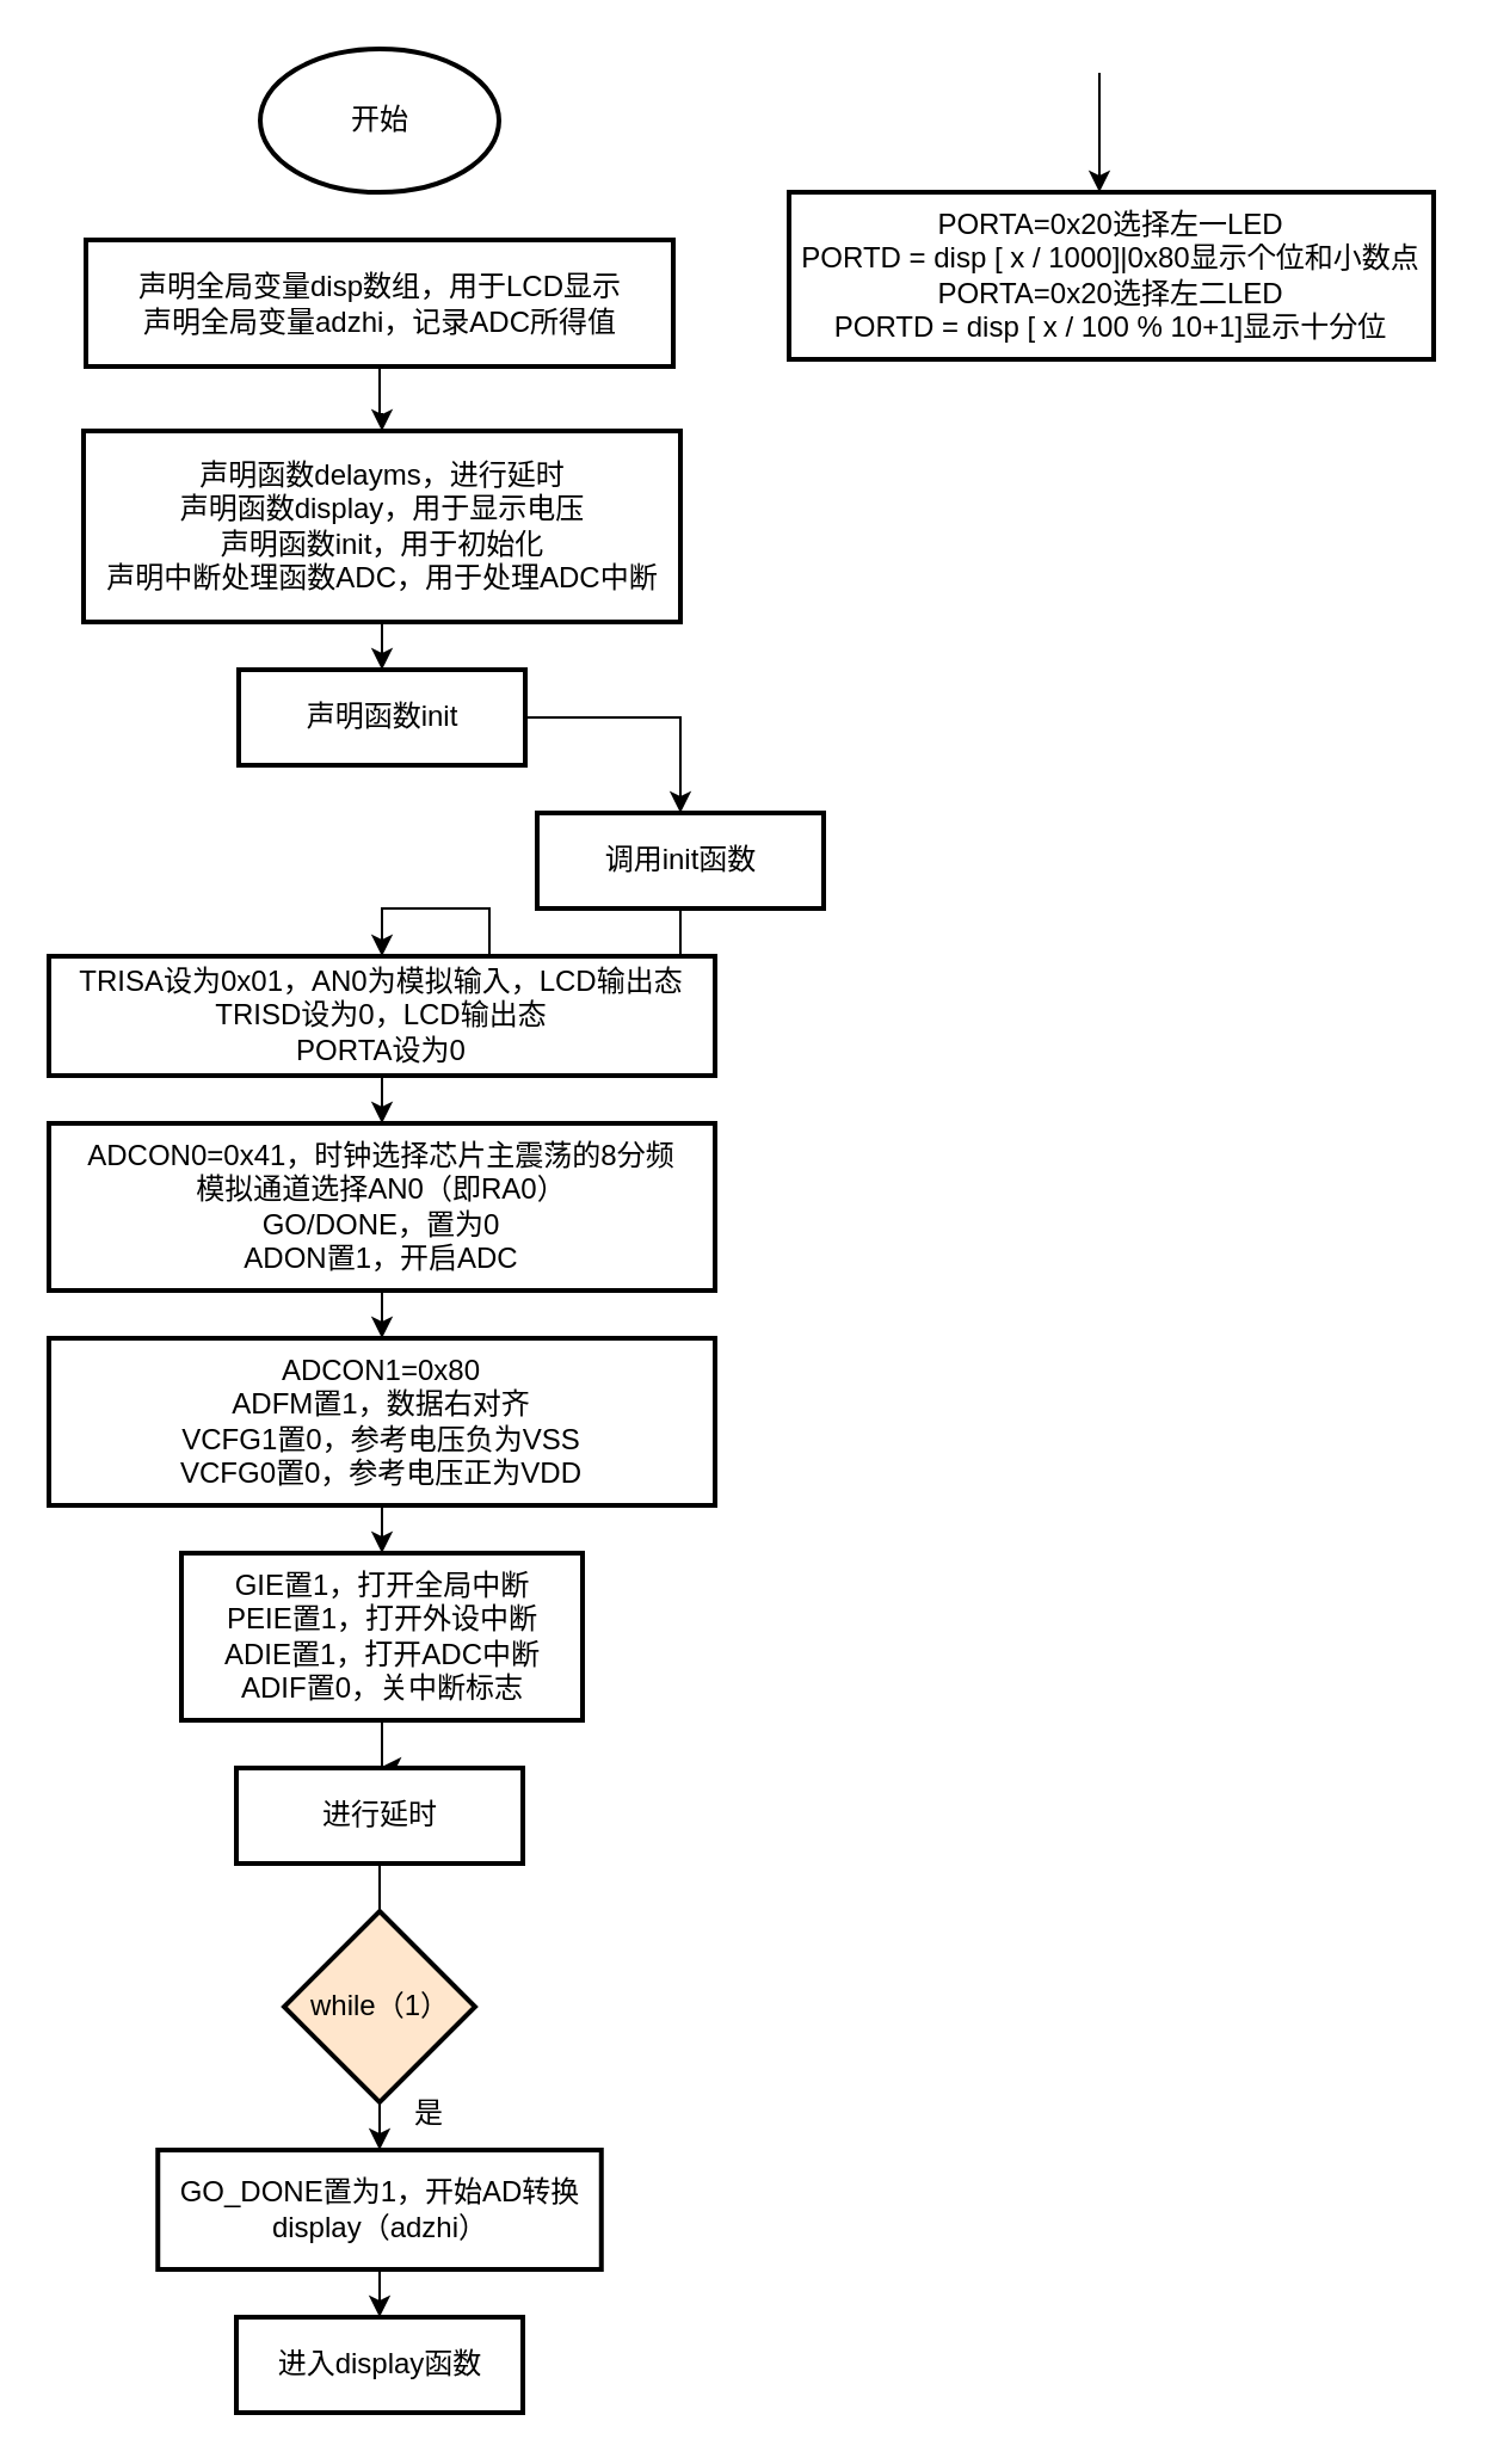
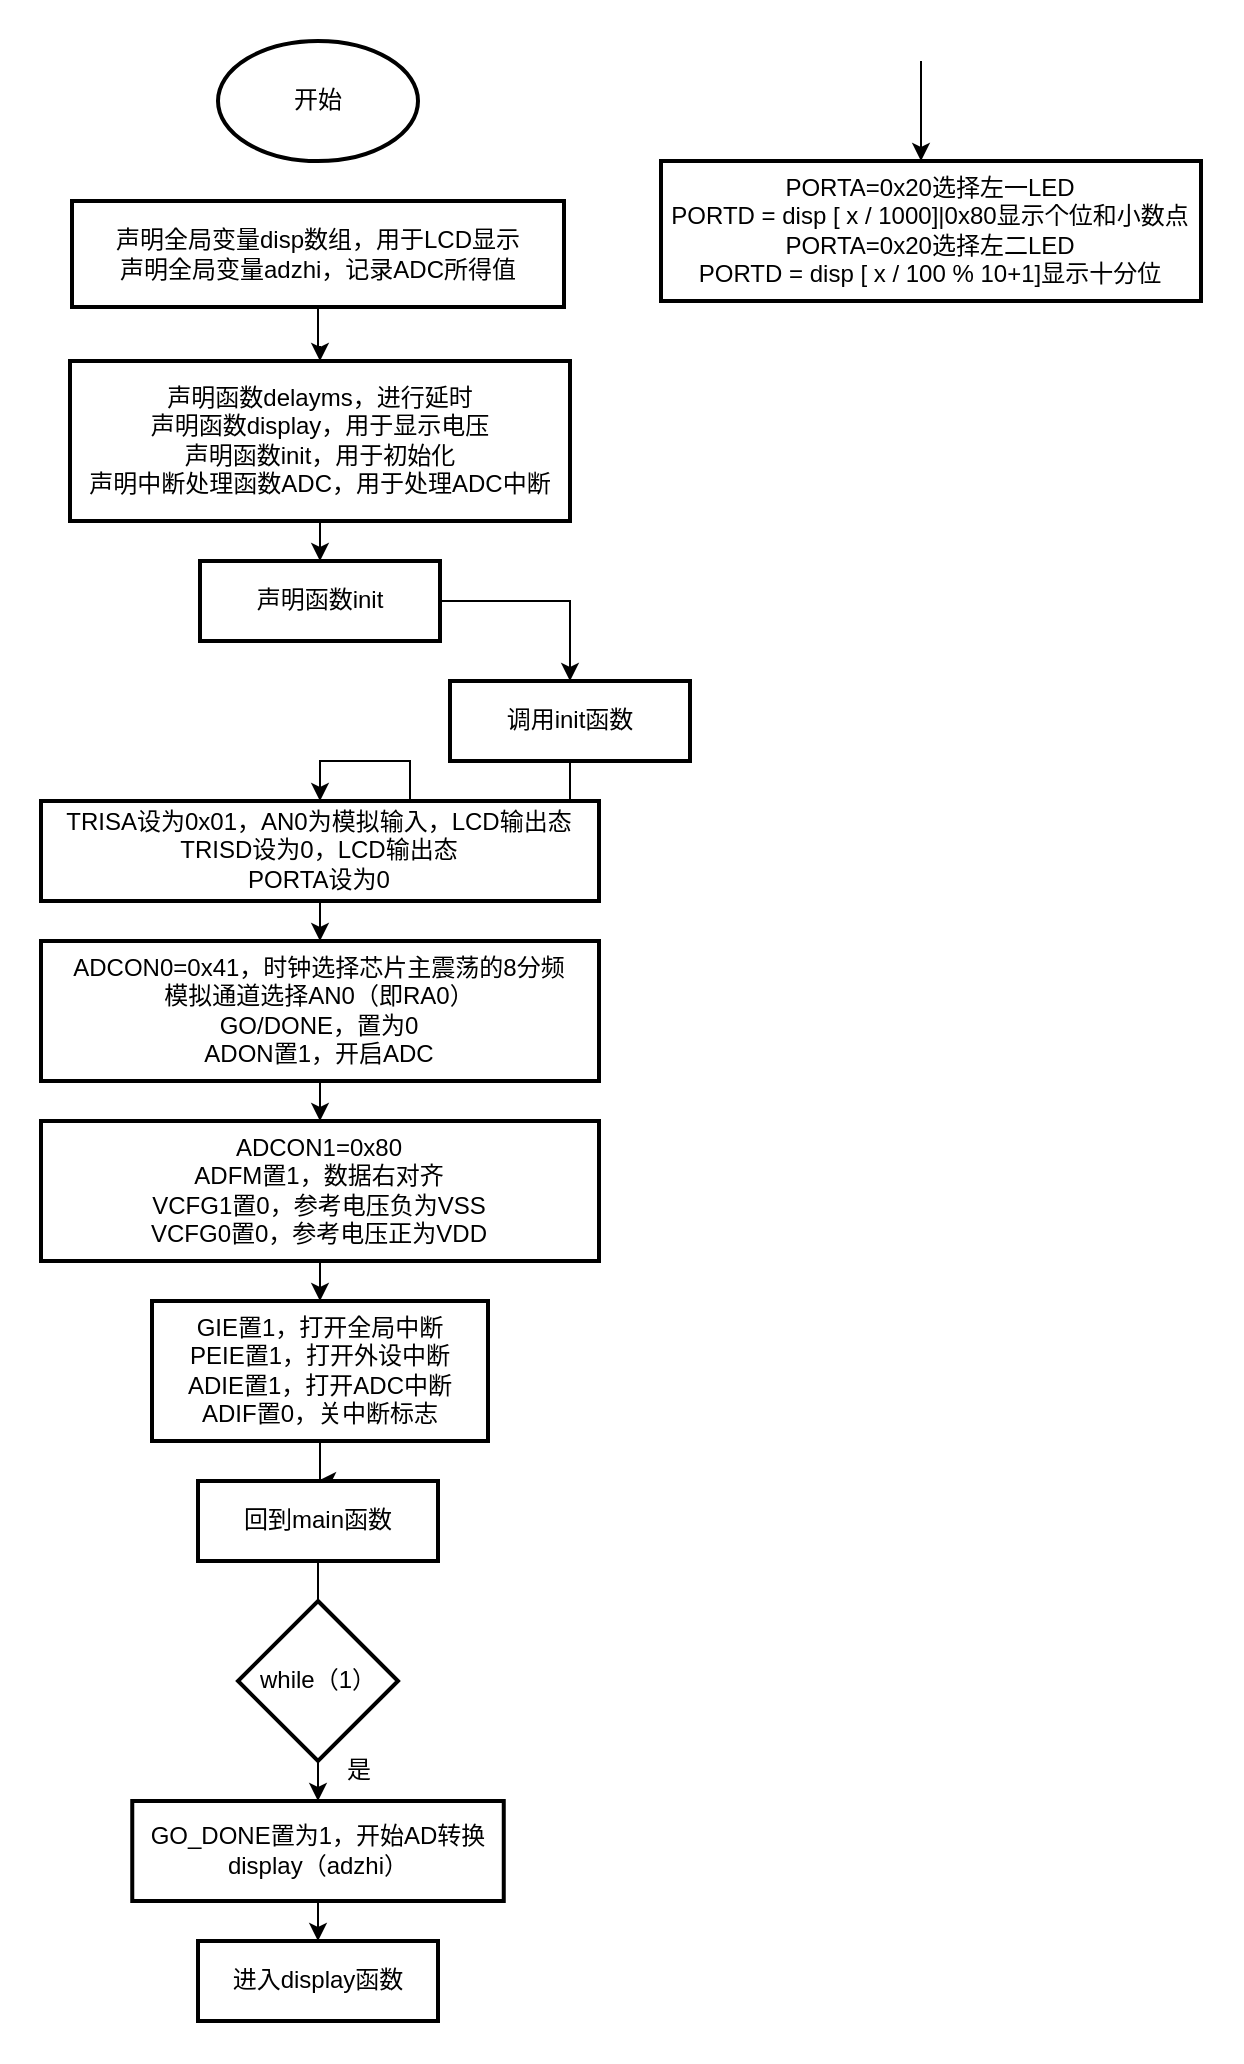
- <mxCell id="20" value="进行延时" style="whiteSpace=wrap;html=1;strokeWidth=2;" parent="1" vertex="1"><mxGeometry x="98.5" y="740" width="120" height="40" as="geometry" /></mxCell>
+ <mxCell id="20" value="回到main函数" style="whiteSpace=wrap;html=1;strokeWidth=2;" parent="1" vertex="1"><mxGeometry x="98.5" y="740" width="120" height="40" as="geometry" /></mxCell>
- <mxCell id="22" value="while（1）" style="rhombus;whiteSpace=wrap;html=1;strokeWidth=2;fillColor=#ffe6cc;" parent="1" vertex="1"><mxGeometry x="118.5" y="800" width="80" height="80" as="geometry" /></mxCell>
+ <mxCell id="22" value="while（1）" style="rhombus;whiteSpace=wrap;html=1;strokeWidth=2;" parent="1" vertex="1"><mxGeometry x="118.5" y="800" width="80" height="80" as="geometry" /></mxCell>
